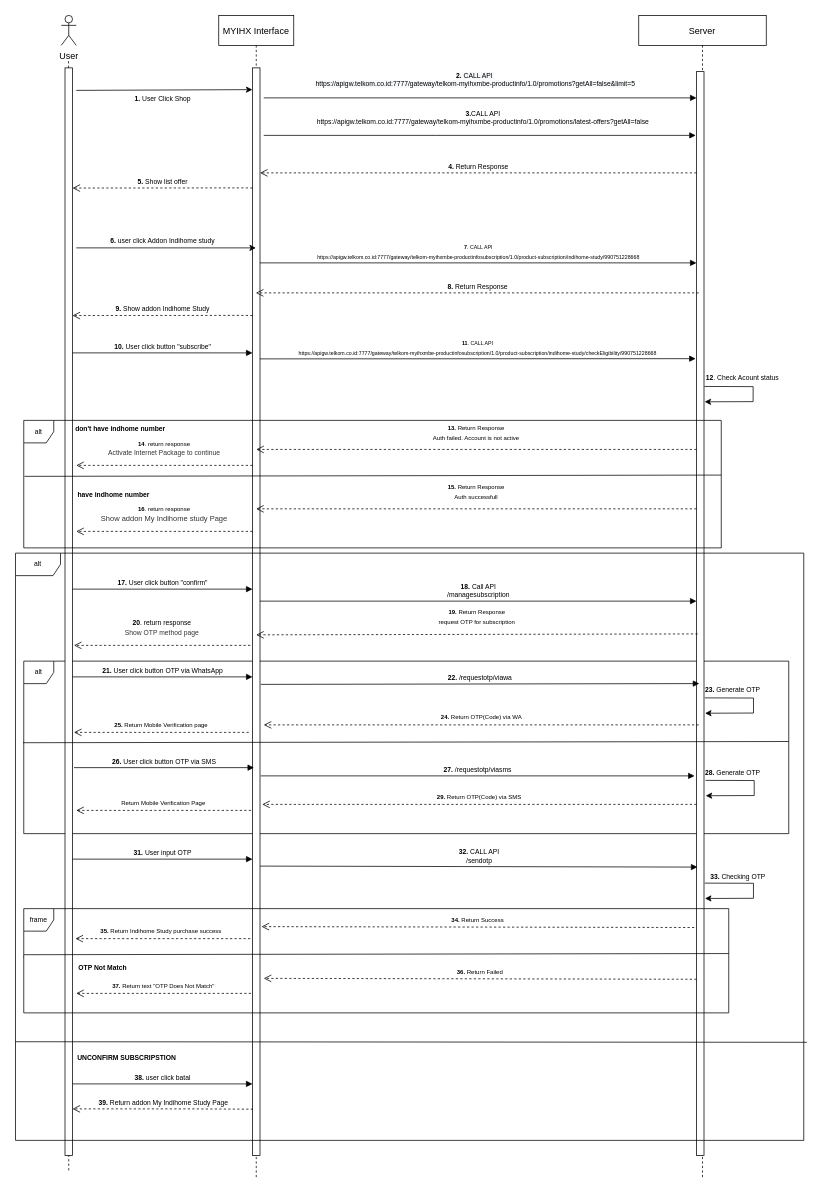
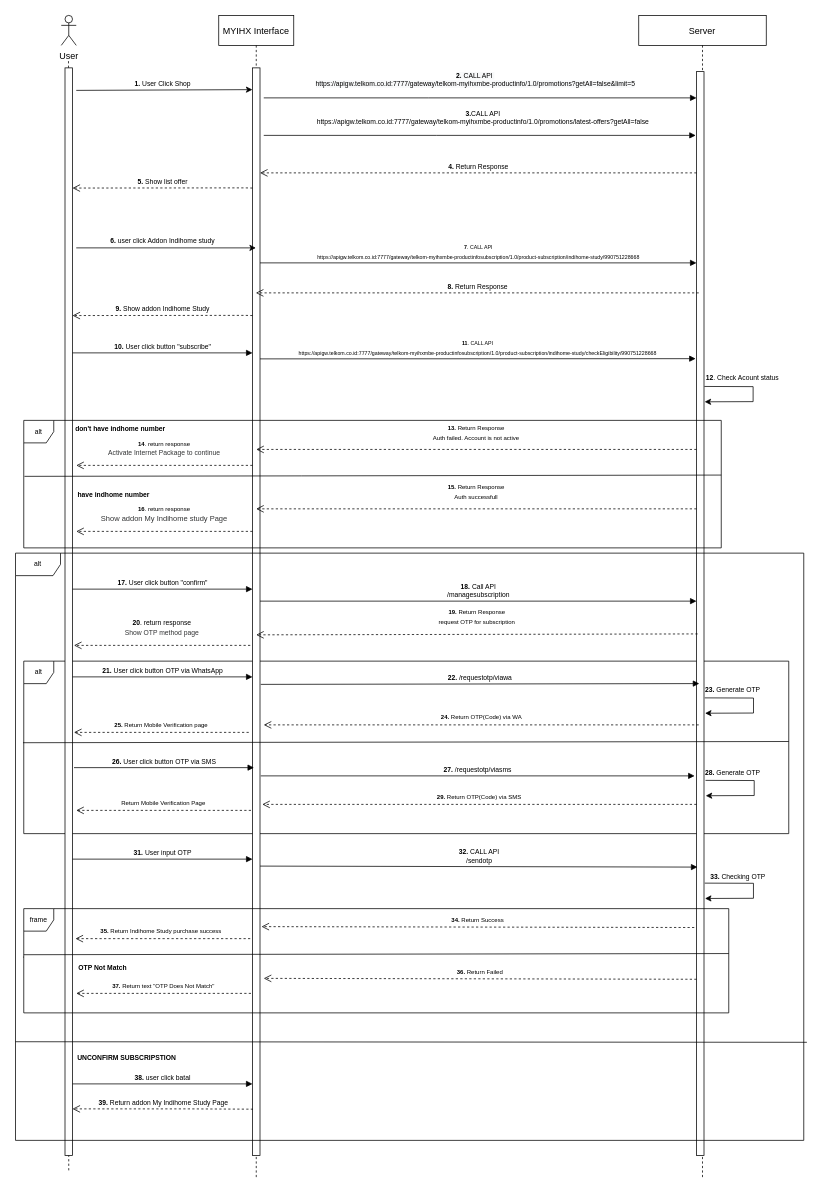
- <mxCell id="17" value="&lt;font style=&quot;font-size: 9px&quot;&gt;&lt;b&gt;1.&lt;/b&gt; User Click Shop&lt;/font&gt;" style="text;html=1;align=center;verticalAlign=middle;resizable=0;points=[];autosize=1;strokeColor=none;fillColor=none;" vertex="1" parent="1"><mxGeometry x="171" y="120" width="90" height="20" as="geometry" /></mxCell>
+ <mxCell id="17" value="&lt;font style=&quot;font-size: 9px&quot;&gt;&lt;b&gt;1.&lt;/b&gt; User Click Shop&lt;/font&gt;" style="text;html=1;align=center;verticalAlign=middle;resizable=0;points=[];autosize=1;strokeColor=none;fillColor=none;" vertex="1" parent="1"><mxGeometry x="171" y="100" width="90" height="20" as="geometry" /></mxCell>
